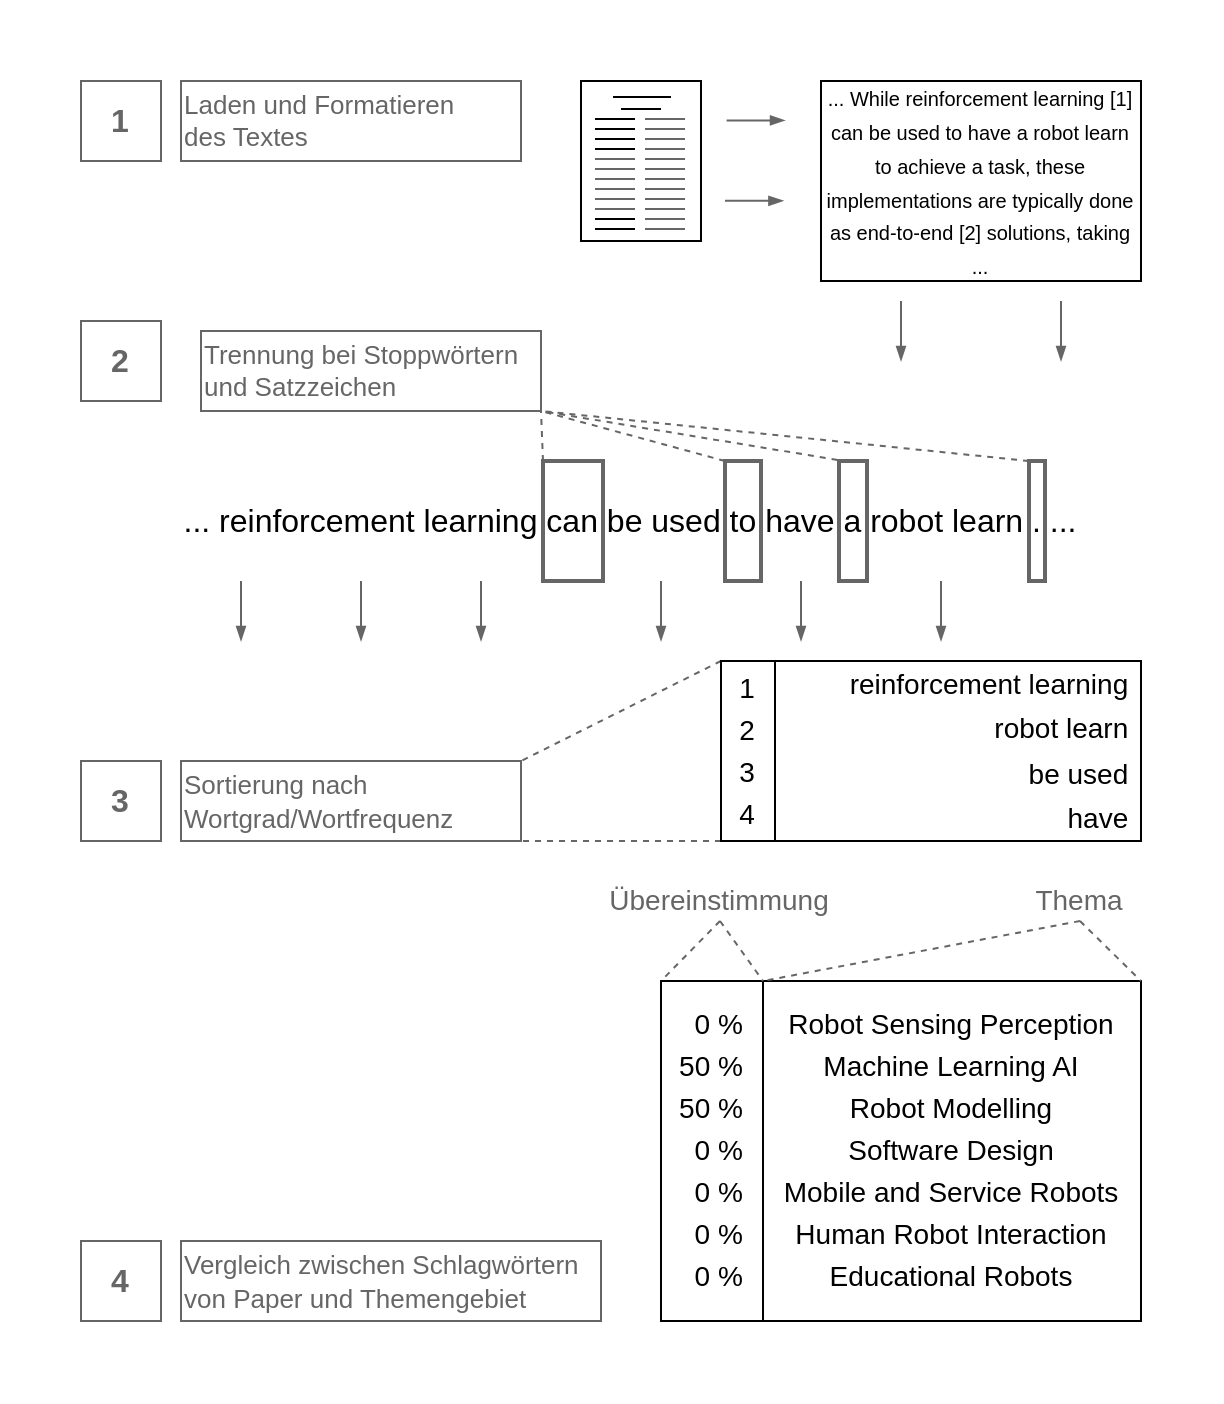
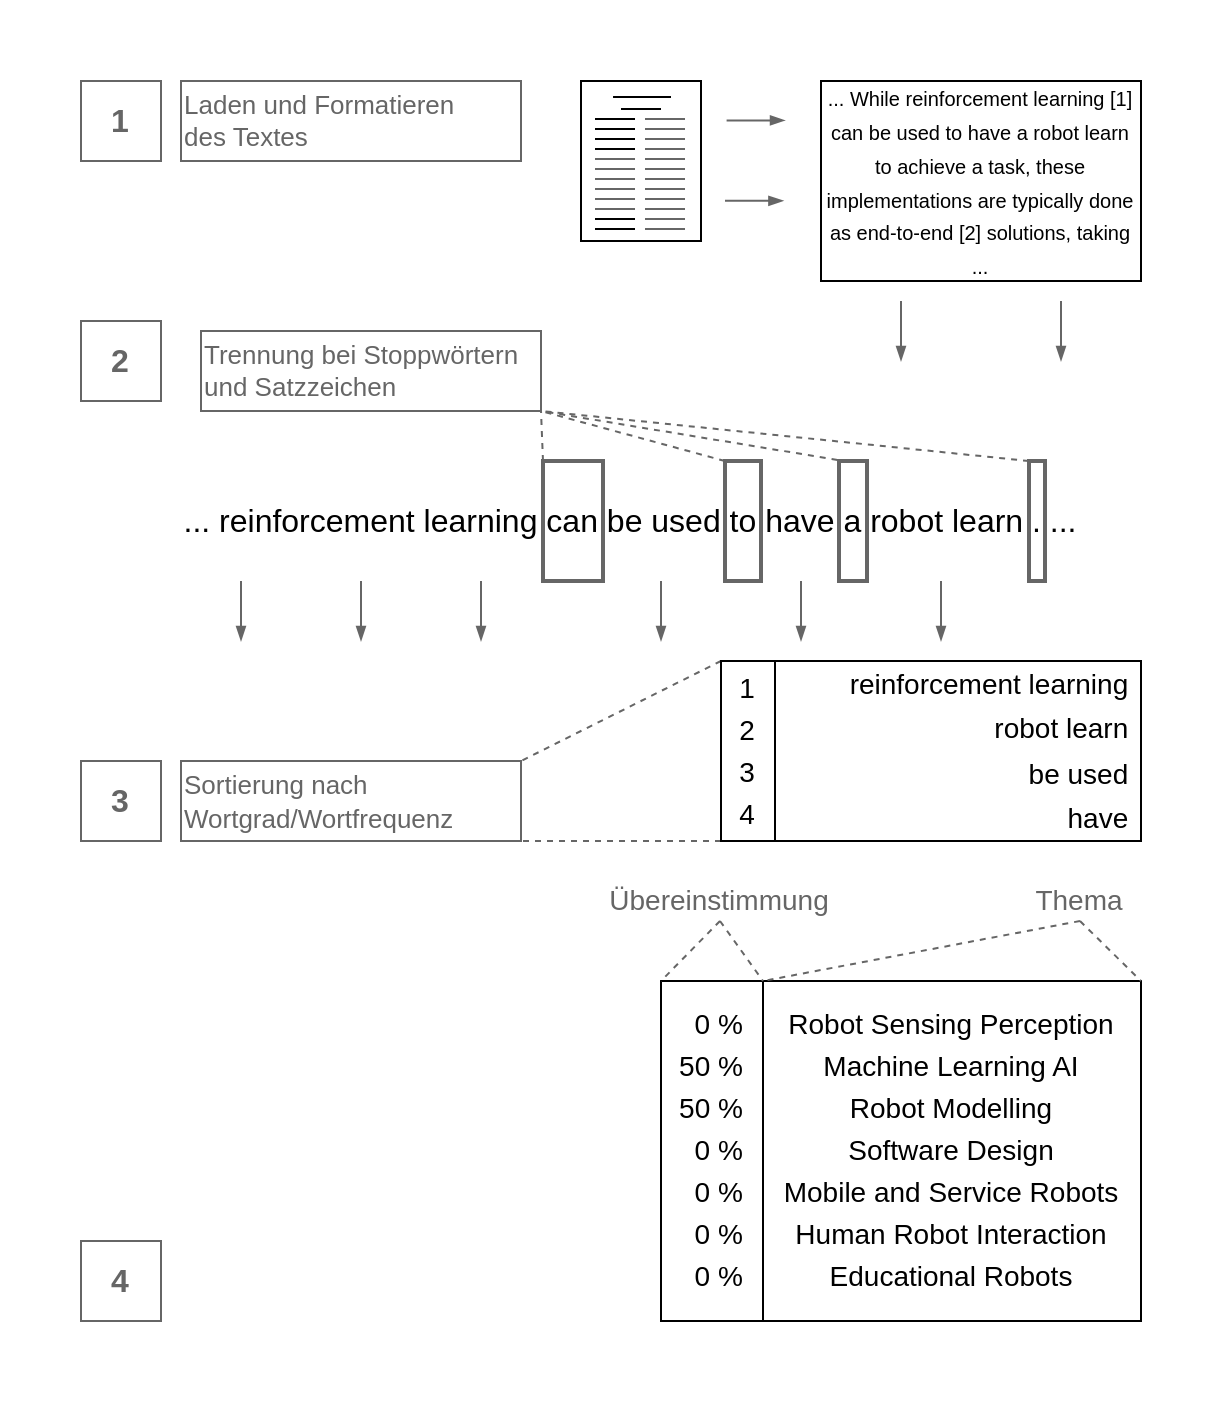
- <mxCell id="56" value="&lt;span style=&quot;font-size: 13px&quot;&gt;Vergleich zwischen Schlagwörtern von Paper und Themengebiet&lt;/span&gt;" style="rounded=0;whiteSpace=wrap;html=1;strokeWidth=1;fillColor=none;fontSize=14;align=left;strokeColor=#666666;fontColor=#666666;" vertex="1" parent="1"><mxGeometry x="90" y="620" width="210" height="40" as="geometry" /></mxCell>
